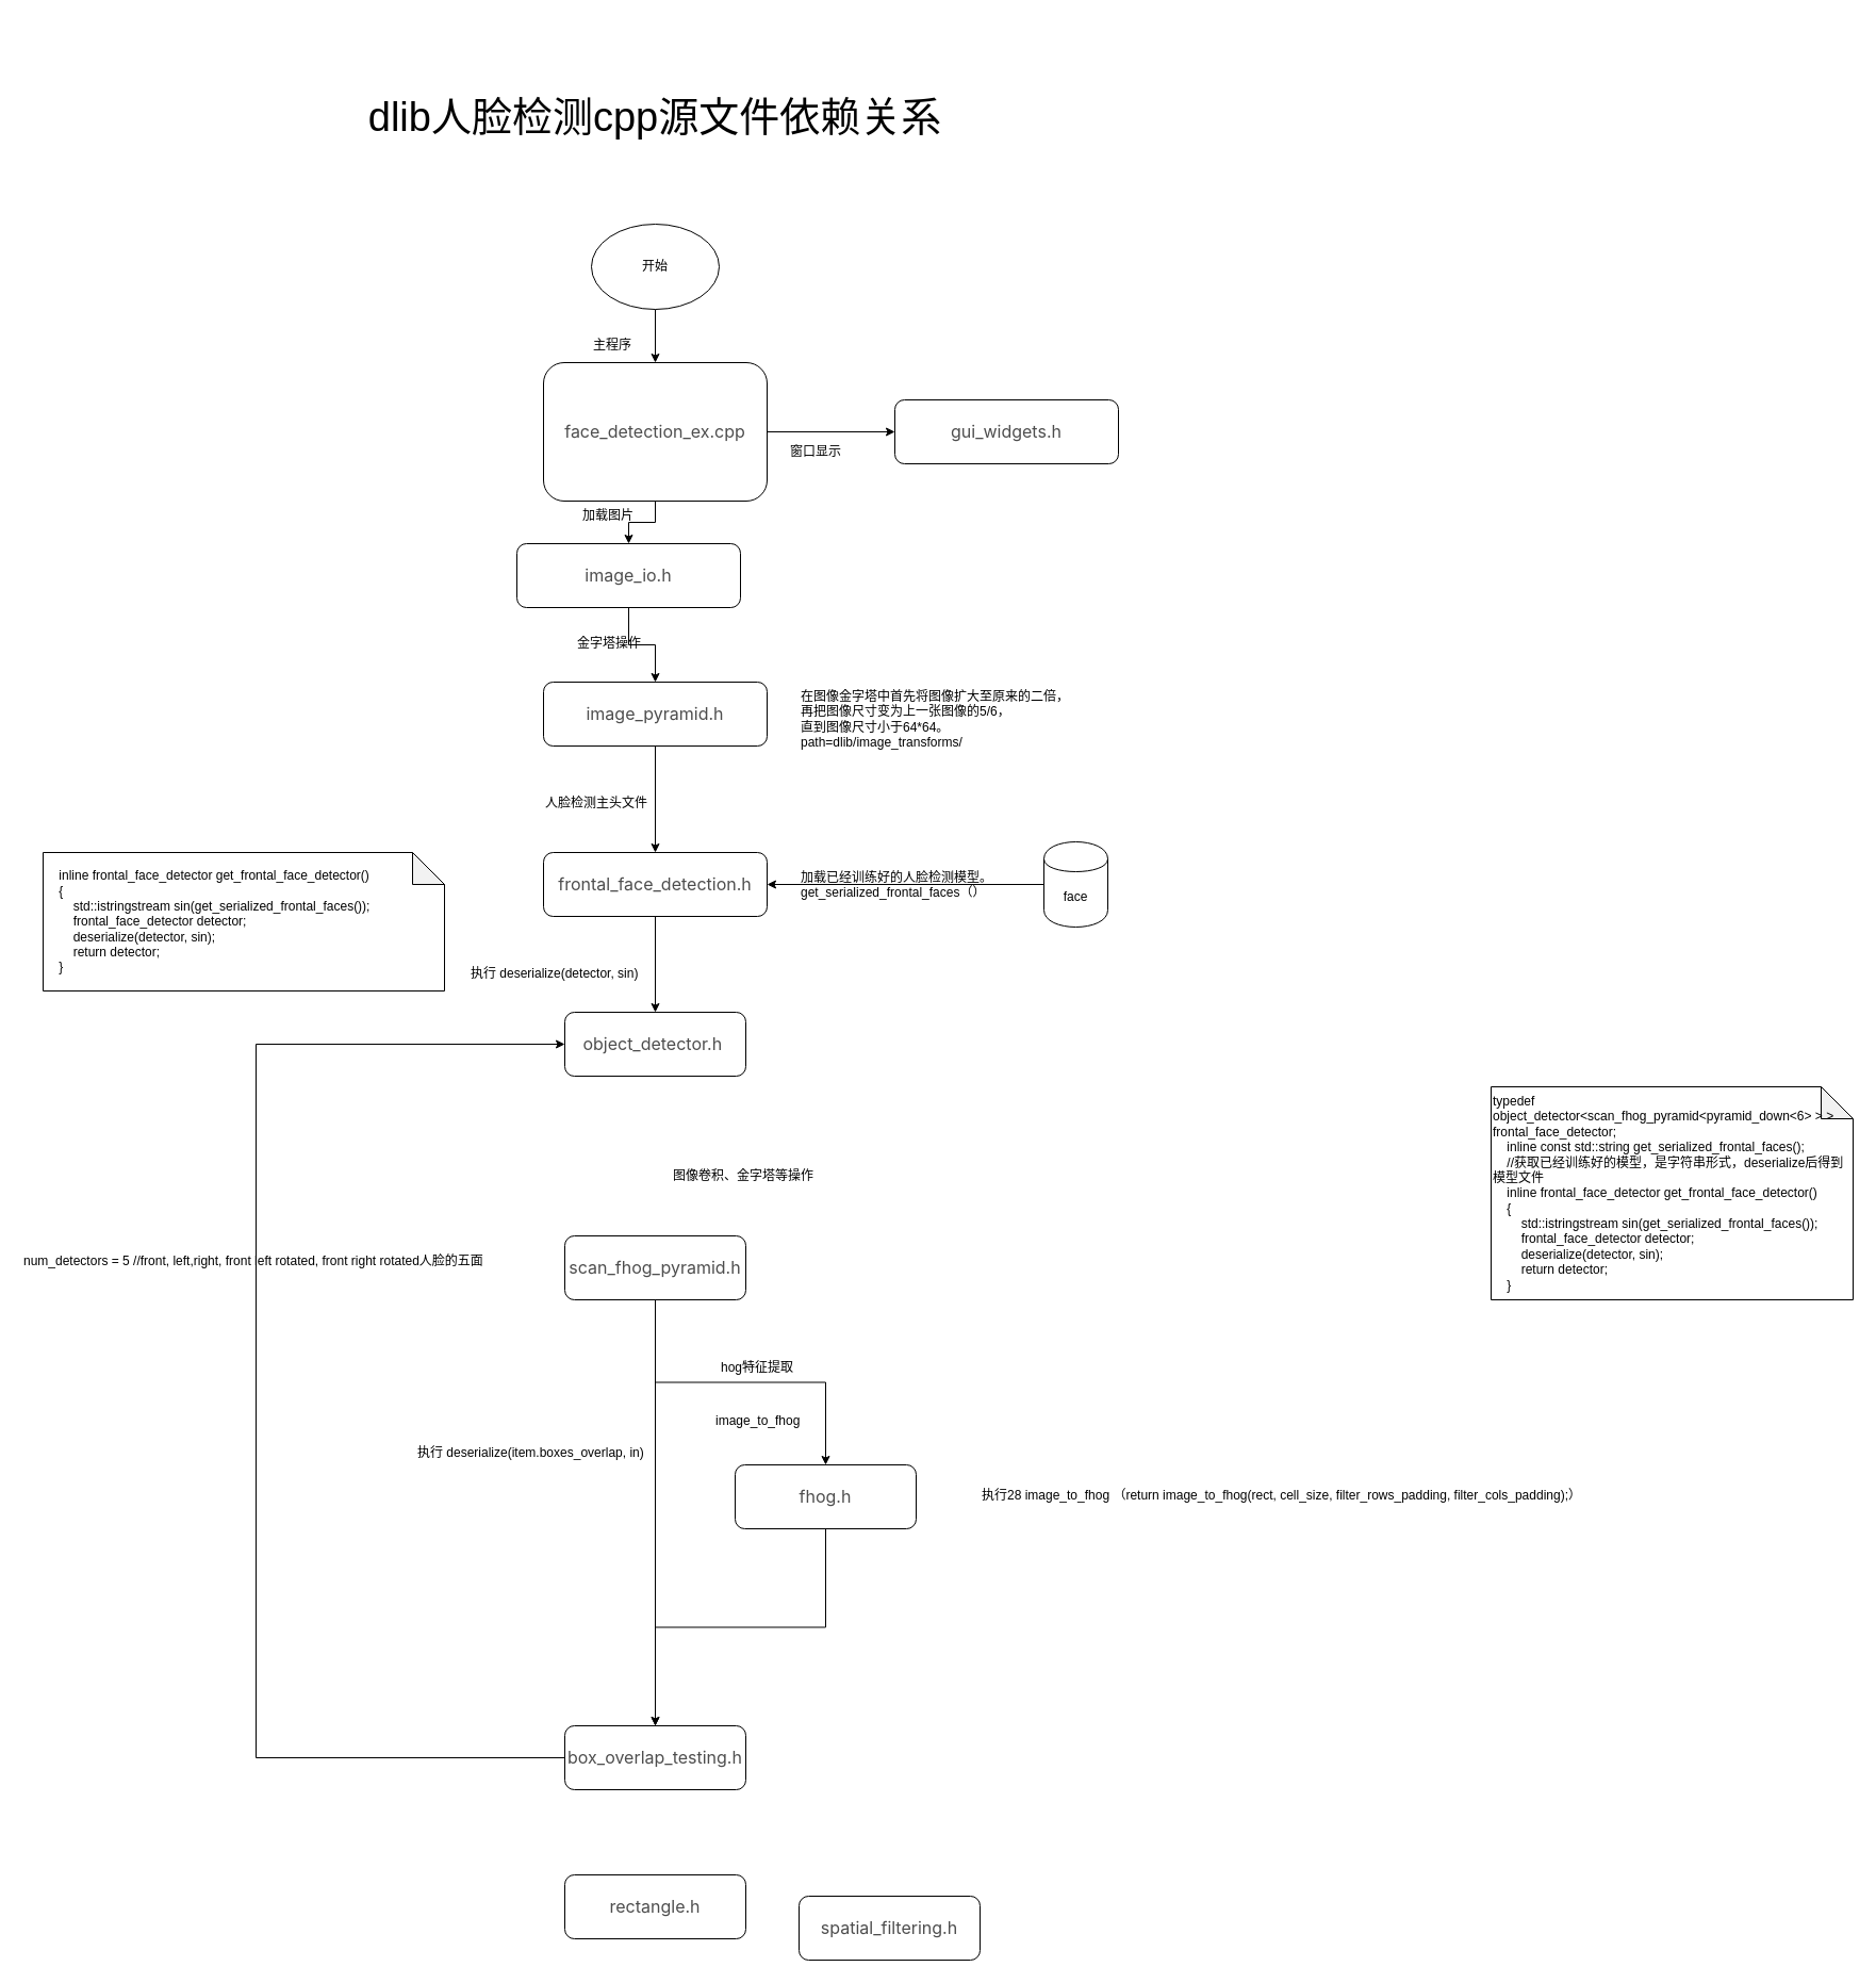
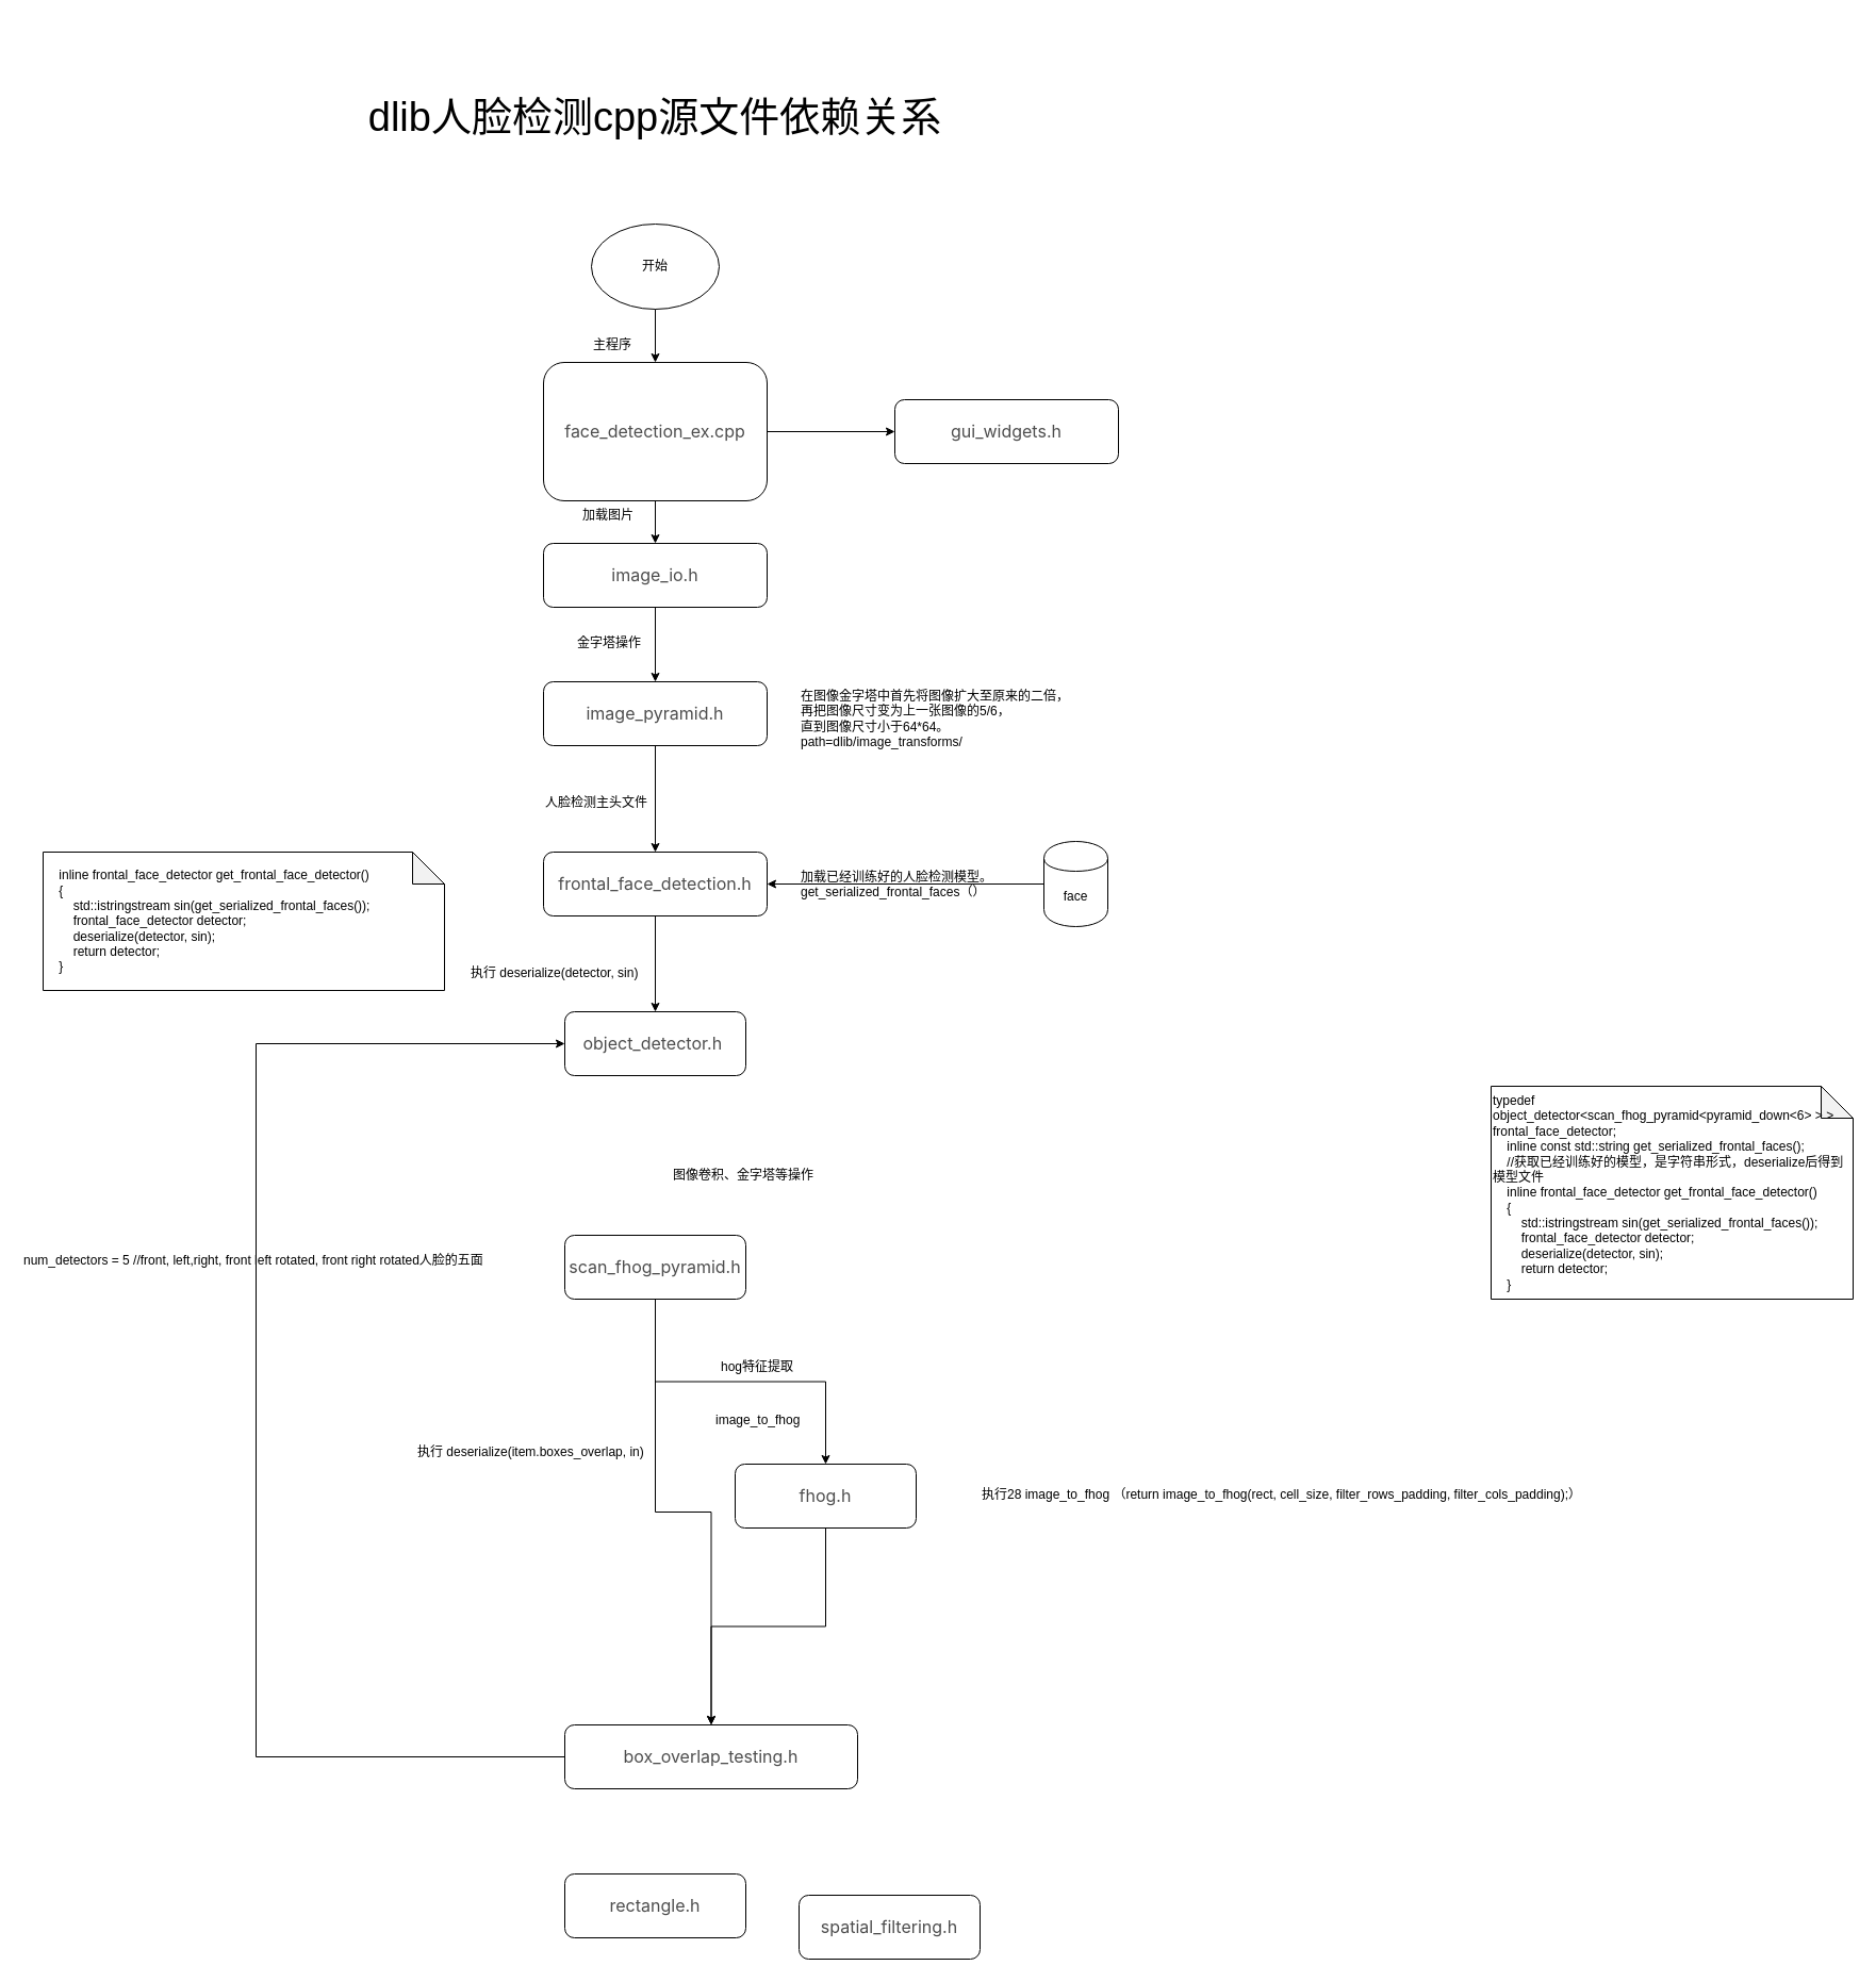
- <mxCell id="24" value="窗口显示" style="text;html=1;" vertex="1" parent="1"><mxGeometry x="740" y="410" width="70" height="30" as="geometry" /></mxCell>
- <mxCell id="27" value="&lt;font color=&quot;#4d4d4d&quot; face=&quot;microsoft yahei, sf pro display, roboto, noto, arial, pingfang sc, sans-serif&quot;&gt;&lt;span style=&quot;font-size: 16px&quot;&gt;image_io.h&lt;/span&gt;&lt;/font&gt;" style="rounded=1;whiteSpace=wrap;html=1;strokeWidth=1;" vertex="1" parent="1"><mxGeometry x="485" y="510" width="210" height="60" as="geometry" /></mxCell>
+ <mxCell id="27" value="&lt;font color=&quot;#4d4d4d&quot; face=&quot;microsoft yahei, sf pro display, roboto, noto, arial, pingfang sc, sans-serif&quot;&gt;&lt;span style=&quot;font-size: 16px&quot;&gt;image_io.h&lt;/span&gt;&lt;/font&gt;" style="rounded=1;whiteSpace=wrap;html=1;strokeWidth=1;" vertex="1" parent="1"><mxGeometry x="510" y="510" width="210" height="60" as="geometry" /></mxCell>
- <mxCell id="10" value="&lt;pre&gt;&lt;span style=&quot;color: rgb(77 , 77 , 77) ; font-family: &amp;#34;microsoft yahei&amp;#34; , &amp;#34;sf pro display&amp;#34; , &amp;#34;roboto&amp;#34; , &amp;#34;noto&amp;#34; , &amp;#34;arial&amp;#34; , &amp;#34;pingfang sc&amp;#34; , sans-serif ; font-size: 16px ; white-space: normal ; background-color: rgb(255 , 255 , 255)&quot;&gt;box_overlap_testing.h&lt;/span&gt;&lt;br&gt;&lt;/pre&gt;" style="rounded=1;whiteSpace=wrap;html=1;strokeWidth=1;" vertex="1" parent="1"><mxGeometry x="530" y="1620" width="170" height="60" as="geometry" /></mxCell>
+ <mxCell id="10" value="&lt;pre&gt;&lt;span style=&quot;color: rgb(77 , 77 , 77) ; font-family: &amp;#34;microsoft yahei&amp;#34; , &amp;#34;sf pro display&amp;#34; , &amp;#34;roboto&amp;#34; , &amp;#34;noto&amp;#34; , &amp;#34;arial&amp;#34; , &amp;#34;pingfang sc&amp;#34; , sans-serif ; font-size: 16px ; white-space: normal ; background-color: rgb(255 , 255 , 255)&quot;&gt;box_overlap_testing.h&lt;/span&gt;&lt;br&gt;&lt;/pre&gt;" style="rounded=1;whiteSpace=wrap;html=1;strokeWidth=1;" vertex="1" parent="1"><mxGeometry x="530" y="1620" width="275" height="60" as="geometry" /></mxCell>
